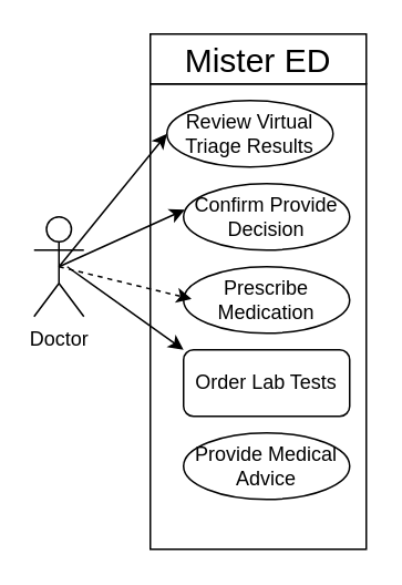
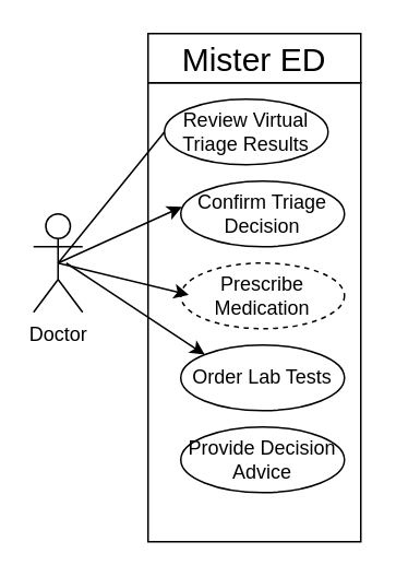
- <mxCell id="10" value="" style="endArrow=classic;html=1;rounded=0;entryX=0;entryY=0.5;entryDx=0;entryDy=0;exitX=0.5;exitY=0.5;exitDx=0;exitDy=0;exitPerimeter=0;" parent="1" source="3" target="8" edge="1"><mxGeometry relative="1" as="geometry"><mxPoint x="-20" y="180" as="sourcePoint" /><mxPoint x="80" y="180" as="targetPoint" /></mxGeometry></mxCell>
+ <mxCell id="10" value="" style="endArrow=none;html=1;rounded=0;entryX=0;entryY=0.5;entryDx=0;entryDy=0;exitX=0.5;exitY=0.5;exitDx=0;exitDy=0;exitPerimeter=0;" parent="1" source="3" target="8" edge="1"><mxGeometry relative="1" as="geometry"><mxPoint x="-20" y="180" as="sourcePoint" /><mxPoint x="80" y="180" as="targetPoint" /></mxGeometry></mxCell>
- <mxCell id="7" value="Confirm Provide Decision" style="ellipse;whiteSpace=wrap;html=1;" parent="1" vertex="1"><mxGeometry x="110" y="110" width="100" height="40" as="geometry" /></mxCell>
+ <mxCell id="7" value="Confirm Triage Decision" style="ellipse;whiteSpace=wrap;html=1;" parent="1" vertex="1"><mxGeometry x="110" y="110" width="100" height="40" as="geometry" /></mxCell>
- <mxCell id="12" value="" style="endArrow=classic;html=1;rounded=0;entryX=0.048;entryY=0.485;entryDx=0;entryDy=0;entryPerimeter=0;exitX=0.5;exitY=0.5;exitDx=0;exitDy=0;exitPerimeter=0;dashed=1;" parent="1" source="3" target="9" edge="1"><mxGeometry relative="1" as="geometry"><mxPoint x="40" y="160" as="sourcePoint" /><mxPoint x="111" y="196" as="targetPoint" /></mxGeometry></mxCell>
+ <mxCell id="12" value="" style="endArrow=classic;html=1;rounded=0;entryX=0.048;entryY=0.485;entryDx=0;entryDy=0;entryPerimeter=0;exitX=0.5;exitY=0.5;exitDx=0;exitDy=0;exitPerimeter=0;" parent="1" source="3" target="9" edge="1"><mxGeometry relative="1" as="geometry"><mxPoint x="40" y="160" as="sourcePoint" /><mxPoint x="111" y="196" as="targetPoint" /></mxGeometry></mxCell>
- <mxCell id="9" value="Prescribe Medication" style="ellipse;whiteSpace=wrap;html=1;" parent="1" vertex="1"><mxGeometry x="110" y="160" width="100" height="40" as="geometry" /></mxCell>
+ <mxCell id="9" value="Prescribe Medication" style="ellipse;whiteSpace=wrap;html=1;dashed=1;" parent="1" vertex="1"><mxGeometry x="110" y="160" width="100" height="40" as="geometry" /></mxCell>
- <mxCell id="5" value="Order Lab Tests" style="whiteSpace=wrap;html=1;rounded=1;" parent="1" vertex="1"><mxGeometry x="110" y="210" width="100" height="40" as="geometry" /></mxCell>
+ <mxCell id="5" value="Order Lab Tests" style="ellipse;whiteSpace=wrap;html=1;" parent="1" vertex="1"><mxGeometry x="110" y="210" width="100" height="40" as="geometry" /></mxCell>
- <mxCell id="6" value="Provide Medical Advice" style="ellipse;whiteSpace=wrap;html=1;" parent="1" vertex="1"><mxGeometry x="110" y="260" width="100" height="40" as="geometry" /></mxCell>
+ <mxCell id="6" value="Provide Decision Advice" style="ellipse;whiteSpace=wrap;html=1;" parent="1" vertex="1"><mxGeometry x="110" y="260" width="100" height="40" as="geometry" /></mxCell>
